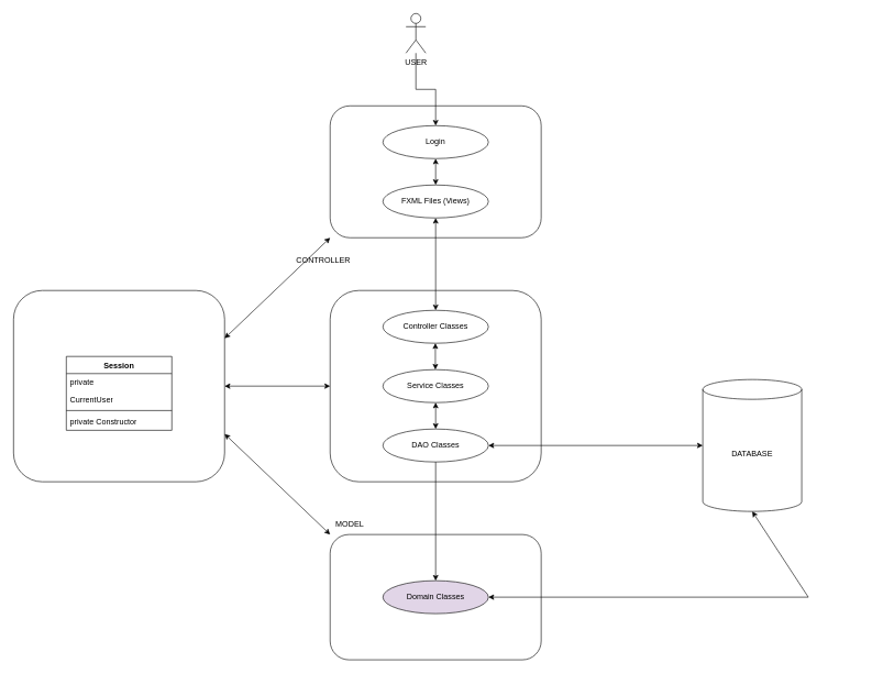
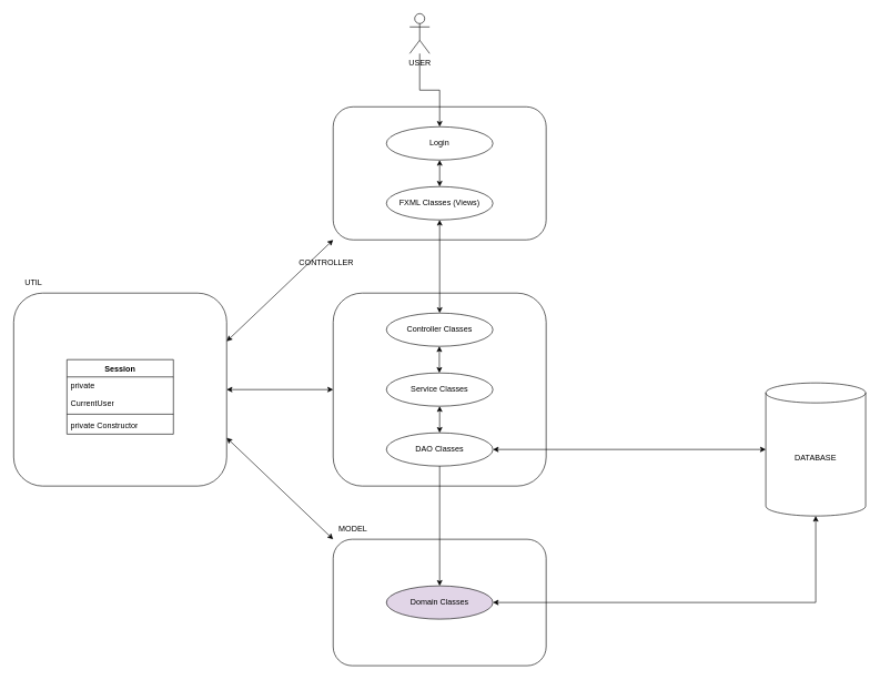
- <mxCell id="13" value="FXML Files (Views)" style="ellipse;whiteSpace=wrap;html=1;" parent="1" vertex="1"><mxGeometry x="580" y="280" width="160" height="50" as="geometry" /></mxCell>
+ <mxCell id="13" value="FXML Classes (Views)" style="ellipse;whiteSpace=wrap;html=1;" parent="1" vertex="1"><mxGeometry x="580" y="280" width="160" height="50" as="geometry" /></mxCell>
+ <mxCell id="27" value="UTIL" style="text;html=1;strokeColor=none;fillColor=none;align=center;verticalAlign=middle;whiteSpace=wrap;rounded=0;" vertex="1" parent="1"><mxGeometry x="20" y="410" width="60" height="30" as="geometry" /></mxCell>
- <mxCell id="7" value="DATABASE" style="shape=cylinder3;whiteSpace=wrap;html=1;boundedLbl=1;backgroundOutline=1;size=15;" parent="1" vertex="1"><mxGeometry x="1065" y="575" width="150" height="200" as="geometry" /></mxCell>
+ <mxCell id="7" value="DATABASE" style="shape=cylinder3;whiteSpace=wrap;html=1;boundedLbl=1;backgroundOutline=1;size=15;" parent="1" vertex="1"><mxGeometry x="1150" y="575" width="150" height="200" as="geometry" /></mxCell>
